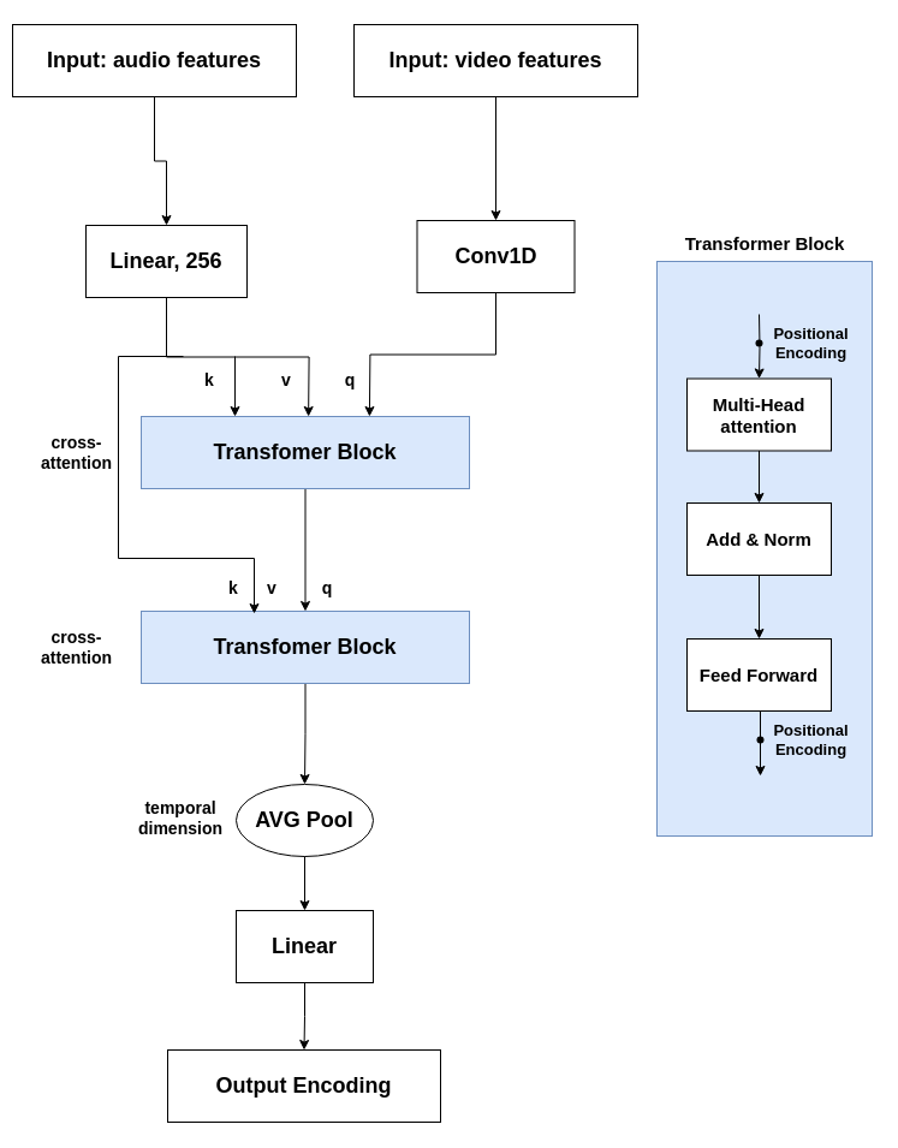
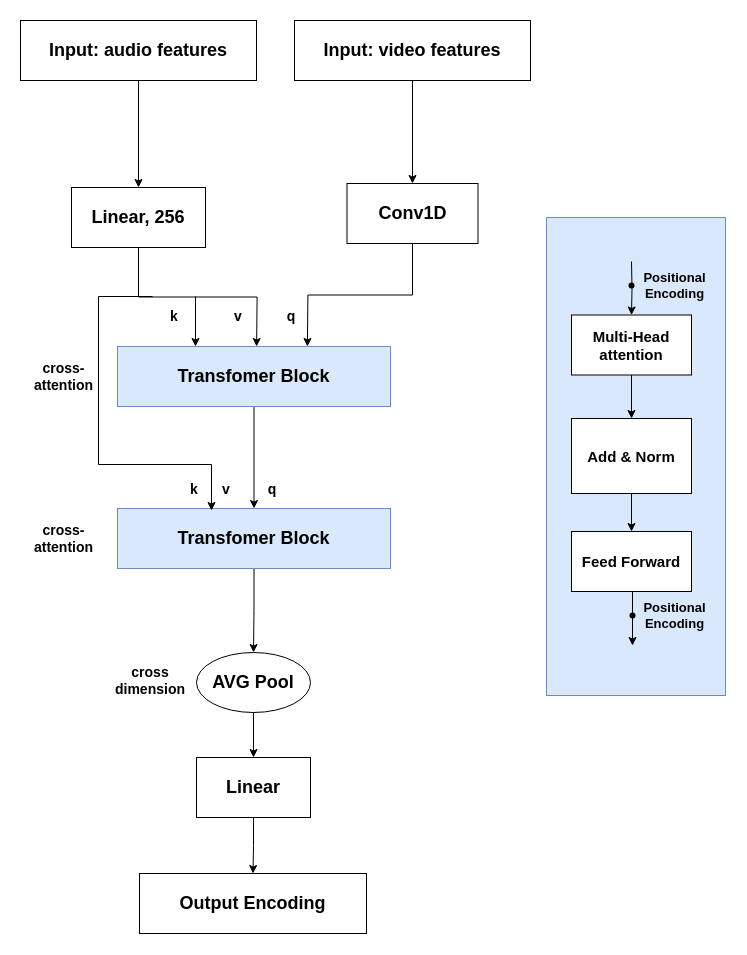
- <mxCell id="3" value="&lt;font size=&quot;1&quot;&gt;&lt;b style=&quot;font-size: 18px;&quot;&gt;Input: audio features&lt;/b&gt;&lt;/font&gt;" style="rounded=0;whiteSpace=wrap;html=1;" vertex="1" parent="1"><mxGeometry x="10" y="20" width="236" height="60" as="geometry" /></mxCell>
+ <mxCell id="3" value="&lt;font size=&quot;1&quot;&gt;&lt;b style=&quot;font-size: 18px;&quot;&gt;Input: audio features&lt;/b&gt;&lt;/font&gt;" style="rounded=0;whiteSpace=wrap;html=1;" vertex="1" parent="1"><mxGeometry x="20" y="20" width="236" height="60" as="geometry" /></mxCell>
- <mxCell id="34" value="&lt;b&gt;&lt;font style=&quot;font-size: 15px;&quot;&gt;Transformer Block&lt;/font&gt;&lt;/b&gt;" style="text;html=1;align=center;verticalAlign=middle;whiteSpace=wrap;rounded=0;shadow=0;" vertex="1" parent="21"><mxGeometry x="19.5" width="140" height="30" as="geometry" /></mxCell>
- <mxCell id="27" value="&lt;font style=&quot;font-size: 15px;&quot;&gt;&lt;b&gt;Add &amp;amp; Norm&lt;br&gt;&lt;/b&gt;&lt;/font&gt;" style="rounded=0;whiteSpace=wrap;html=1;" vertex="1" parent="21"><mxGeometry x="25" y="231" width="120" height="60" as="geometry" /></mxCell>
+ <mxCell id="27" value="&lt;font style=&quot;font-size: 15px;&quot;&gt;&lt;b&gt;Add &amp;amp; Norm&lt;br&gt;&lt;/b&gt;&lt;/font&gt;" style="rounded=0;whiteSpace=wrap;html=1;" vertex="1" parent="21"><mxGeometry x="25" y="231" width="120" height="75" as="geometry" /></mxCell>
- <mxCell id="20" value="&lt;font style=&quot;font-size: 14px;&quot;&gt;&lt;b&gt;temporal dimension&lt;/b&gt;&lt;/font&gt;" style="text;html=1;align=center;verticalAlign=middle;whiteSpace=wrap;rounded=0;" vertex="1" parent="16"><mxGeometry x="-29" width="80" height="56" as="geometry" /></mxCell>
+ <mxCell id="20" value="&lt;font style=&quot;font-size: 14px;&quot;&gt;&lt;b&gt;cross dimension&lt;/b&gt;&lt;/font&gt;" style="text;html=1;align=center;verticalAlign=middle;whiteSpace=wrap;rounded=0;" vertex="1" parent="16"><mxGeometry x="-29" width="80" height="56" as="geometry" /></mxCell>
